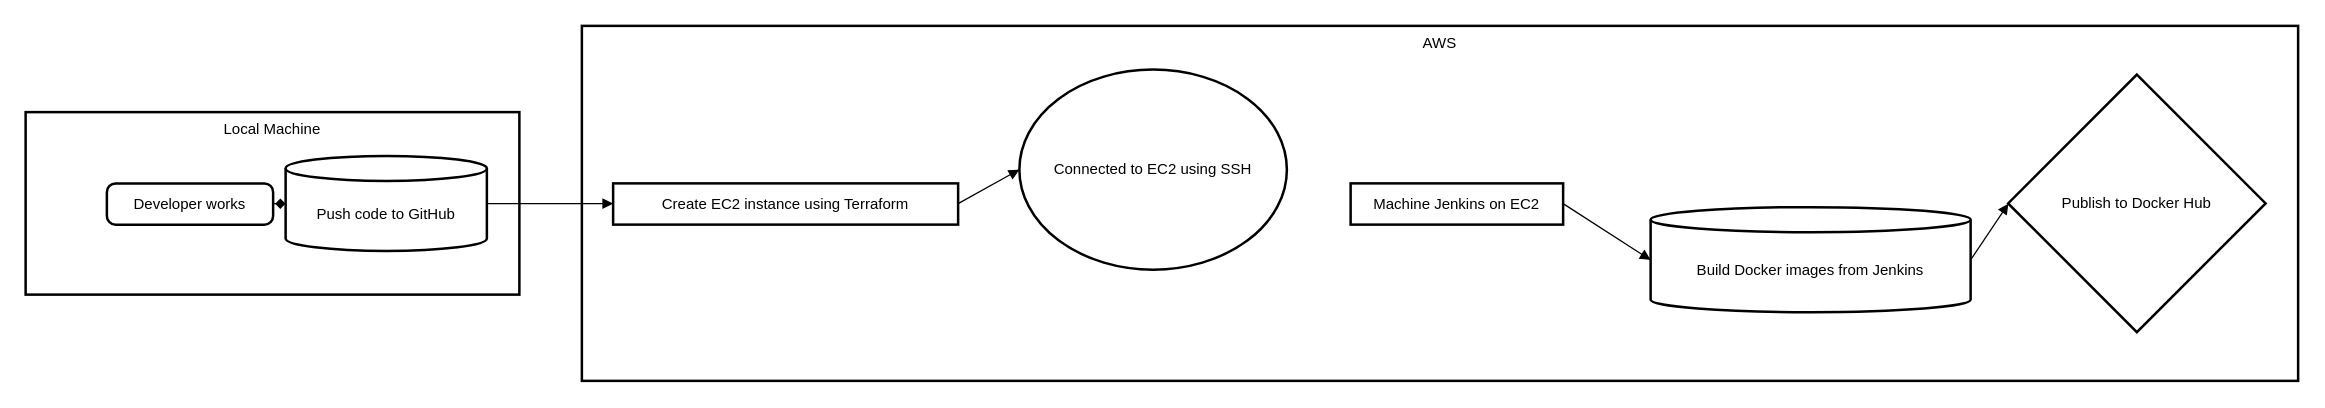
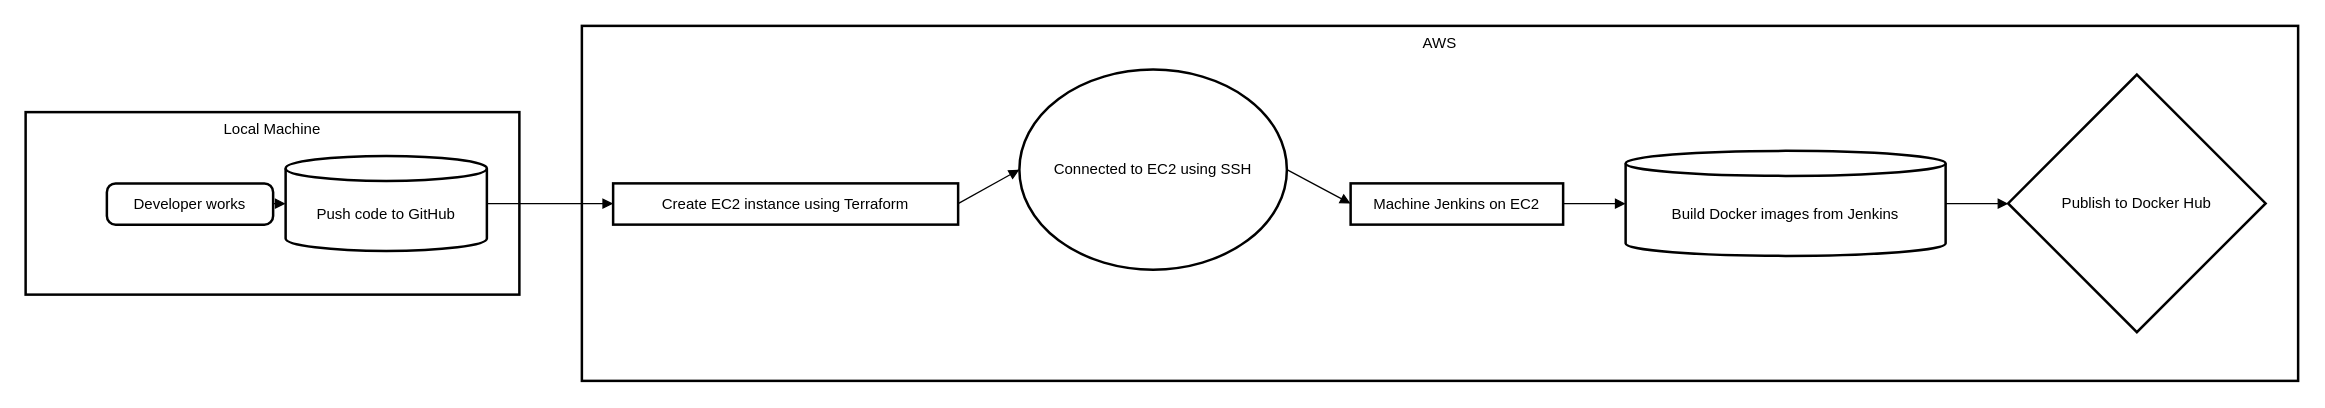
+ <mxCell id="14" value="" style="curved=1;startArrow=none;endArrow=block;exitX=1.004;exitY=0.501;entryX=-0.0;entryY=0.491;" edge="1" parent="1" source="4" target="5"><mxGeometry relative="1" as="geometry"><Array as="points" /></mxGeometry></mxCell>
- <mxCell id="11" value="" style="curved=1;startArrow=none;endArrow=diamond;exitX=1.003;exitY=0.491;entryX=0.002;entryY=0.503;" edge="1" parent="1" source="9" target="10"><mxGeometry relative="1" as="geometry"><Array as="points" /></mxGeometry></mxCell>
+ <mxCell id="11" value="" style="curved=1;startArrow=none;endArrow=block;exitX=1.003;exitY=0.491;entryX=0.002;entryY=0.503;" edge="1" parent="1" source="9" target="10"><mxGeometry relative="1" as="geometry"><Array as="points" /></mxGeometry></mxCell>
- <mxCell id="6" value="Build Docker images from Jenkins" style="shape=cylinder3;boundedLbl=1;backgroundOutline=1;size=10;strokeWidth=2;whiteSpace=wrap;" vertex="1" parent="1"><mxGeometry x="1320" y="165" width="256" height="84" as="geometry" /></mxCell>
+ <mxCell id="6" value="Build Docker images from Jenkins" style="shape=cylinder3;boundedLbl=1;backgroundOutline=1;size=10;strokeWidth=2;whiteSpace=wrap;" vertex="1" parent="1"><mxGeometry x="1300" y="120" width="256" height="84" as="geometry" /></mxCell>
